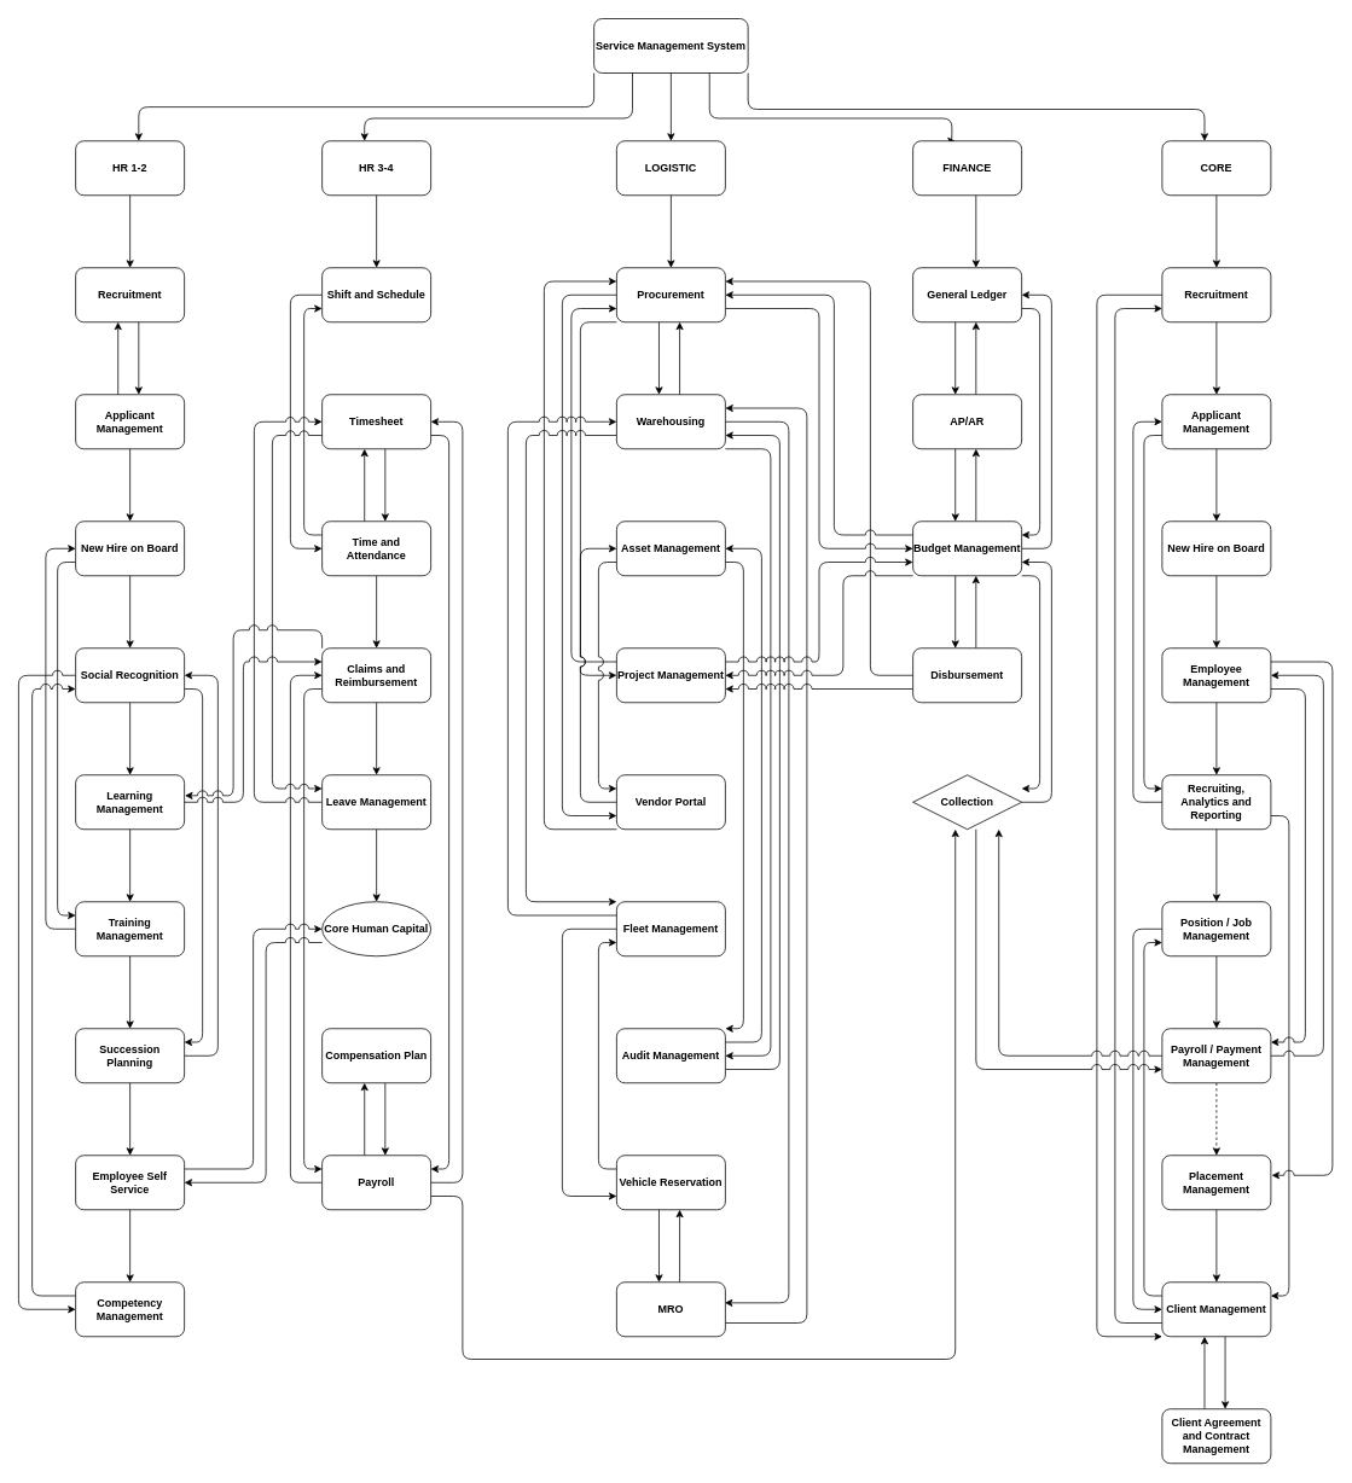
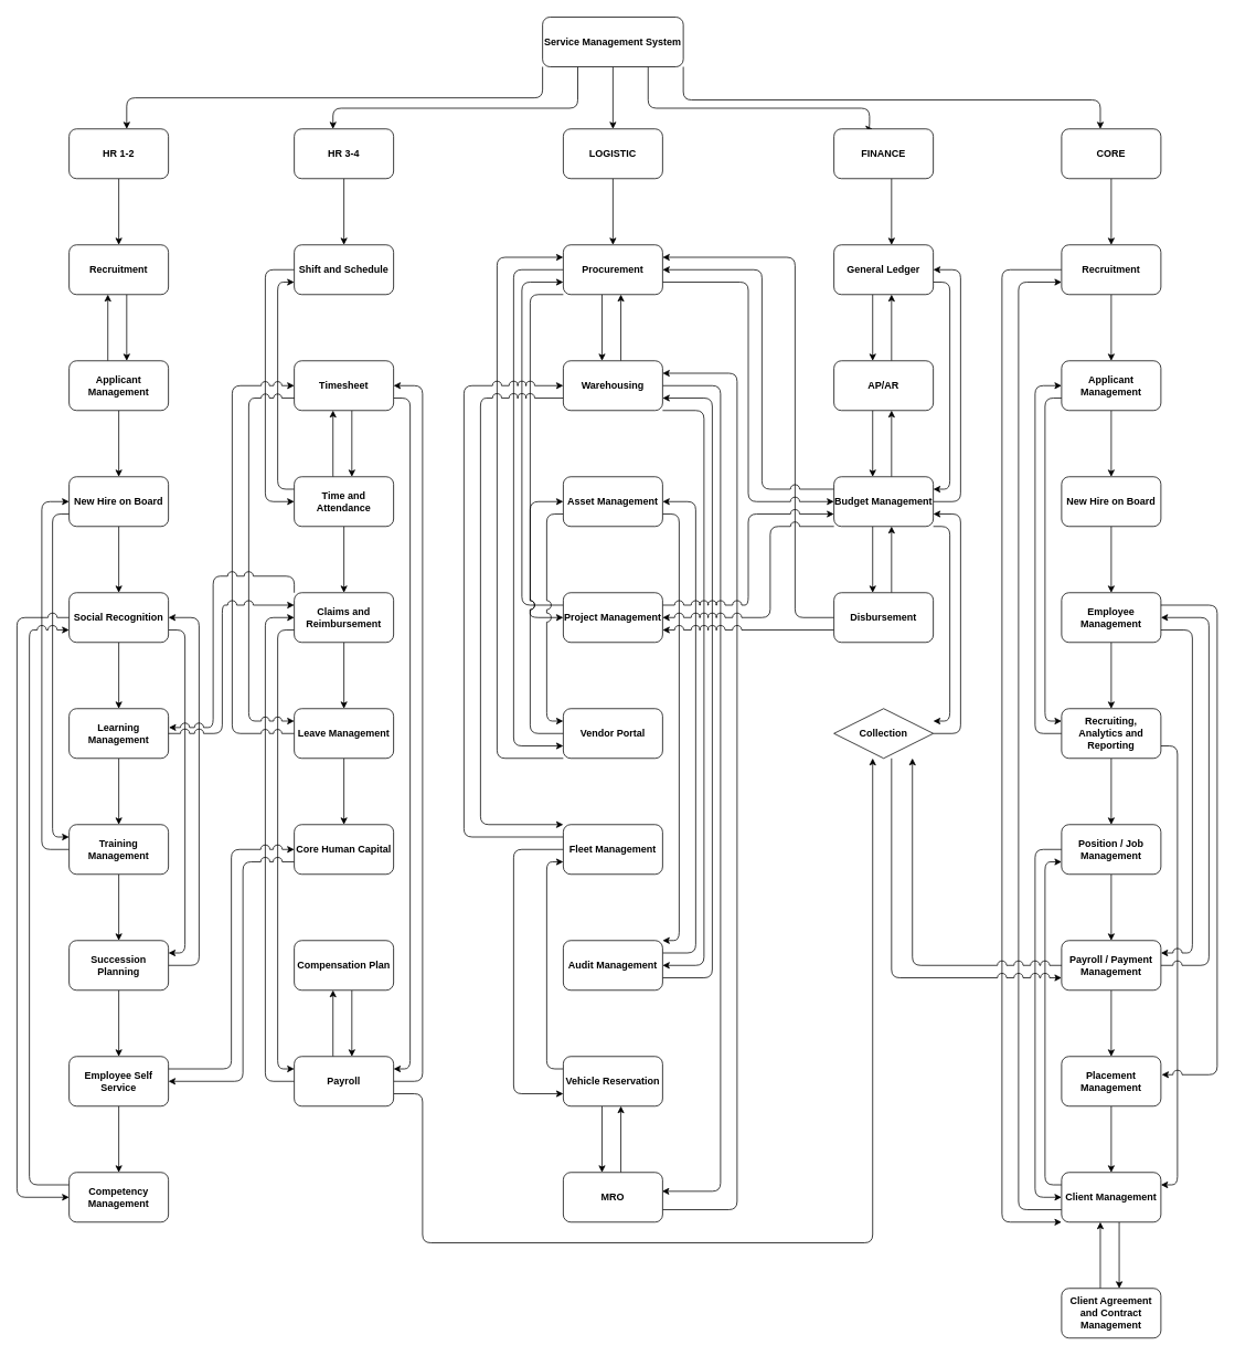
- <mxCell id="131" value="Core Human Capital" style="ellipse;whiteSpace=wrap;html=1;sketch=0;points=[[0,0,0,0,0],[0,0.25,0,0,0],[0,0.5,0,0,0],[0,0.75,0,0,0],[0,1,0,0,0],[0.2,0,0,0,0],[0.2,1,0,0,0],[0.39,0,0,0,0],[0.39,1,0,0,0],[0.58,0,0,0,0],[0.58,1,0,0,0],[0.79,0,0,0,0],[0.79,1,0,0,0],[1,0,0,0,0],[1,0.25,0,0,0],[1,0.5,0,0,0],[1,0.75,0,0,0],[1,1,0,0,0]];fontStyle=1;" vertex="1" parent="1"><mxGeometry x="355" y="995" width="120" height="60" as="geometry" /></mxCell>
+ <mxCell id="131" value="Core Human Capital" style="rounded=1;whiteSpace=wrap;html=1;sketch=0;points=[[0,0,0,0,0],[0,0.25,0,0,0],[0,0.5,0,0,0],[0,0.75,0,0,0],[0,1,0,0,0],[0.2,0,0,0,0],[0.2,1,0,0,0],[0.39,0,0,0,0],[0.39,1,0,0,0],[0.58,0,0,0,0],[0.58,1,0,0,0],[0.79,0,0,0,0],[0.79,1,0,0,0],[1,0,0,0,0],[1,0.25,0,0,0],[1,0.5,0,0,0],[1,0.75,0,0,0],[1,1,0,0,0]];fontStyle=1" vertex="1" parent="1"><mxGeometry x="355" y="995" width="120" height="60" as="geometry" /></mxCell>
- <mxCell id="113" value="" style="edgeStyle=orthogonalEdgeStyle;curved=0;rounded=1;sketch=0;orthogonalLoop=1;jettySize=auto;html=1;fontStyle=1;dashed=1;" edge="1" parent="1" source="115" target="117"><mxGeometry relative="1" as="geometry" /></mxCell>
+ <mxCell id="113" value="" style="edgeStyle=orthogonalEdgeStyle;curved=0;rounded=1;sketch=0;orthogonalLoop=1;jettySize=auto;html=1;fontStyle=1" edge="1" parent="1" source="115" target="117"><mxGeometry relative="1" as="geometry" /></mxCell>
